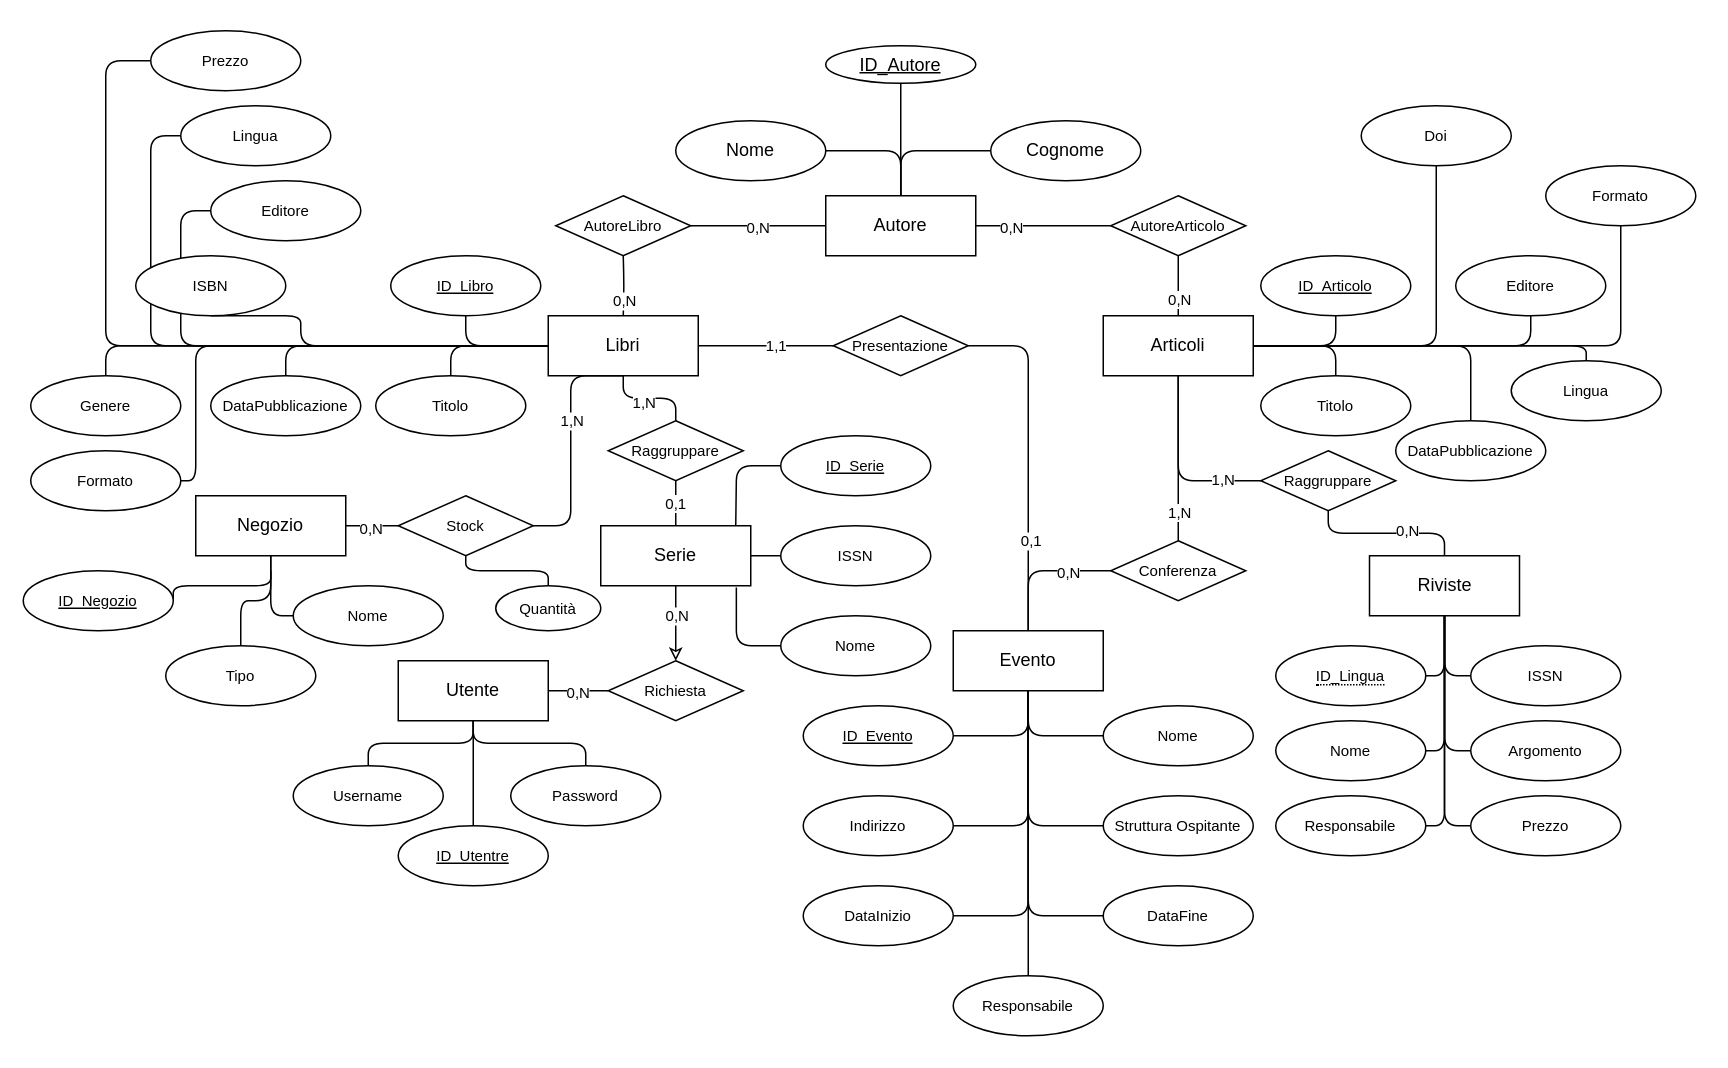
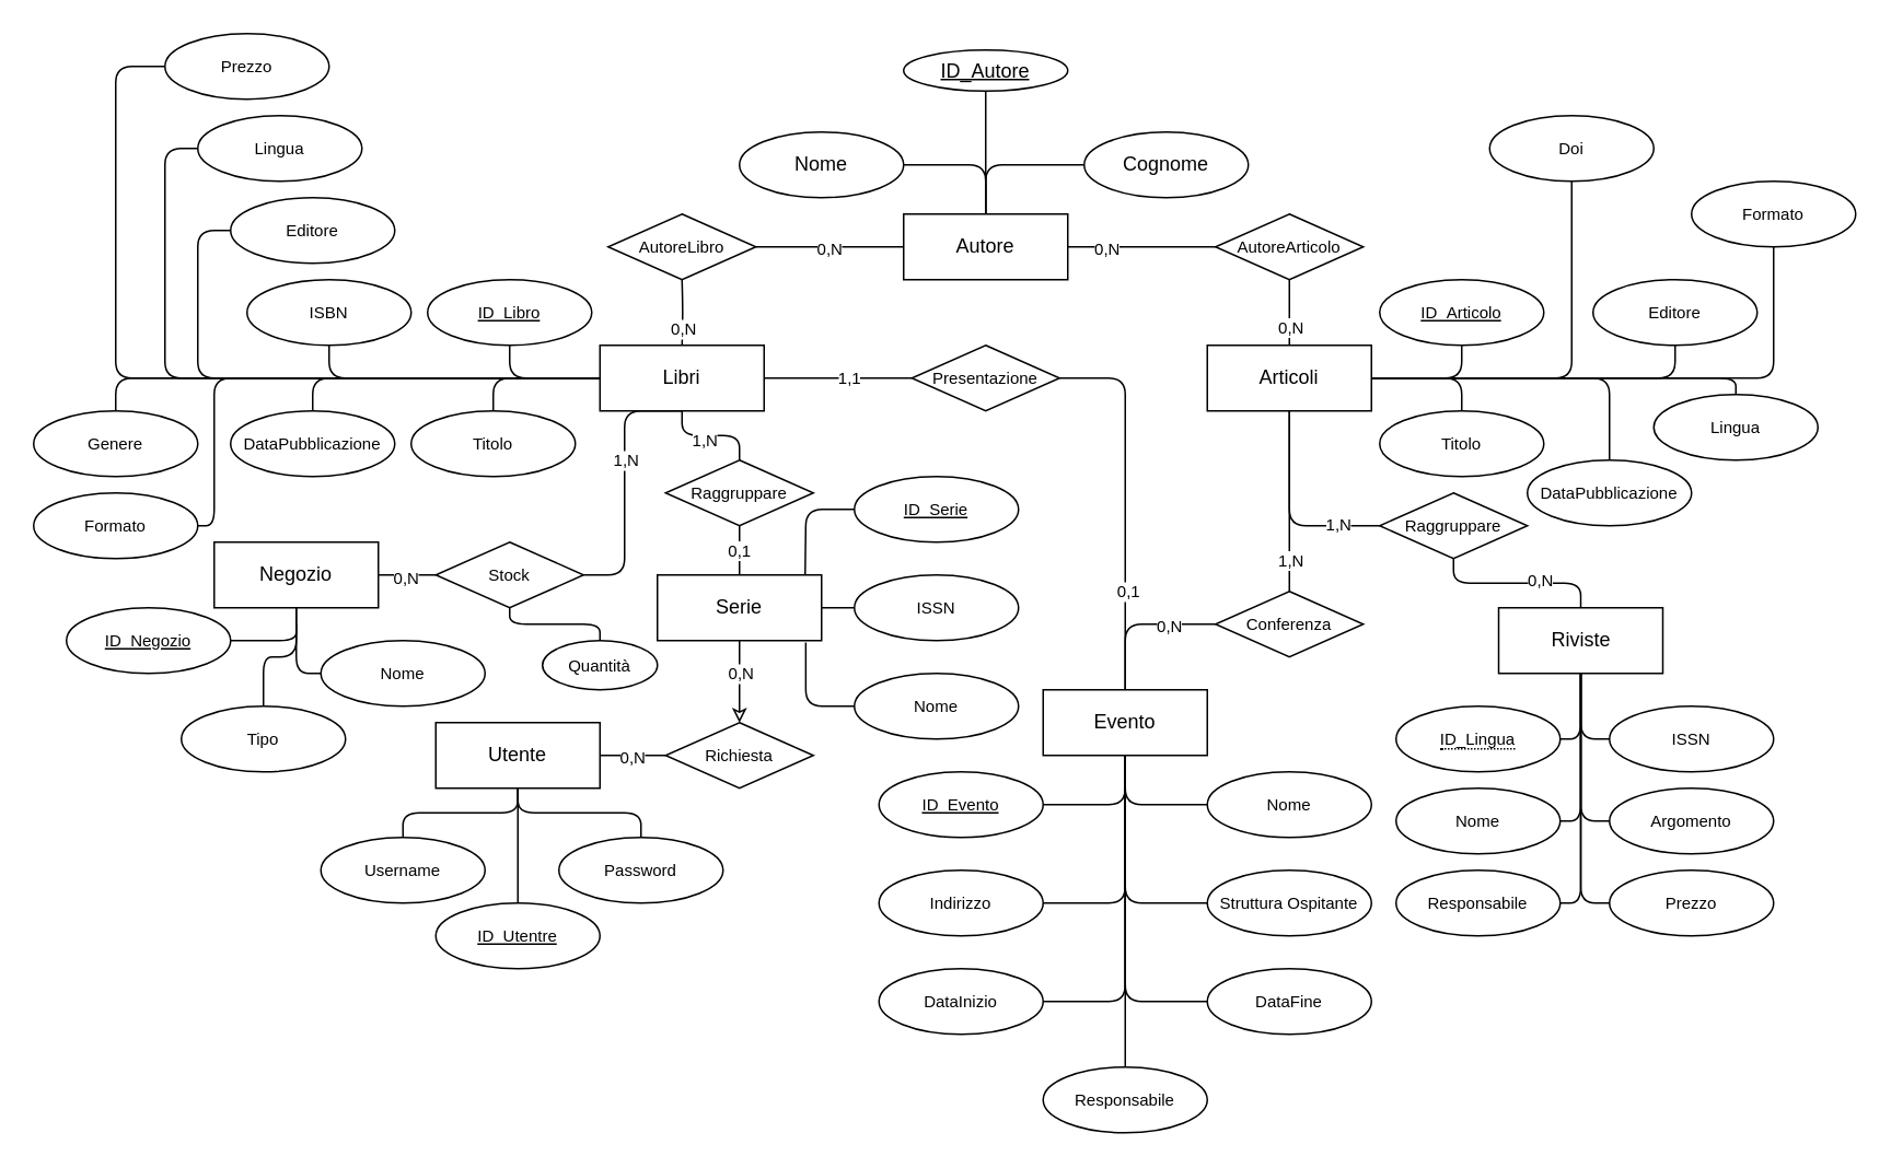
- <mxCell id="74" value="ISBN" style="ellipse;whiteSpace=wrap;html=1;align=center;fontSize=10;" parent="1" vertex="1"><mxGeometry x="90" y="170" width="100" height="40" as="geometry" /></mxCell>
+ <mxCell id="74" value="ISBN" style="ellipse;whiteSpace=wrap;html=1;align=center;fontSize=10;" parent="1" vertex="1"><mxGeometry x="150" y="170" width="100" height="40" as="geometry" /></mxCell>
- <mxCell id="114" value="ID_Negozio" style="ellipse;whiteSpace=wrap;html=1;align=center;fontStyle=4;fontSize=10;" parent="1" vertex="1"><mxGeometry x="15" y="380" width="100" height="40" as="geometry" /></mxCell>
+ <mxCell id="114" value="ID_Negozio" style="ellipse;whiteSpace=wrap;html=1;align=center;fontStyle=4;fontSize=10;" parent="1" vertex="1"><mxGeometry x="40" y="370" width="100" height="40" as="geometry" /></mxCell>
